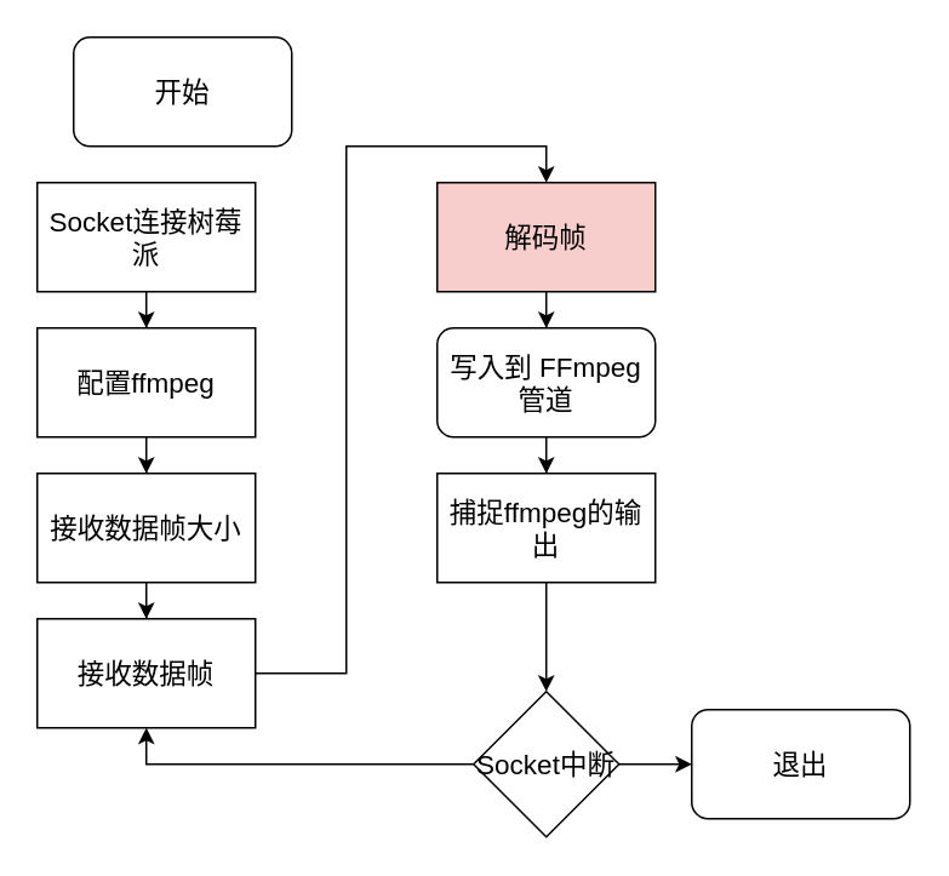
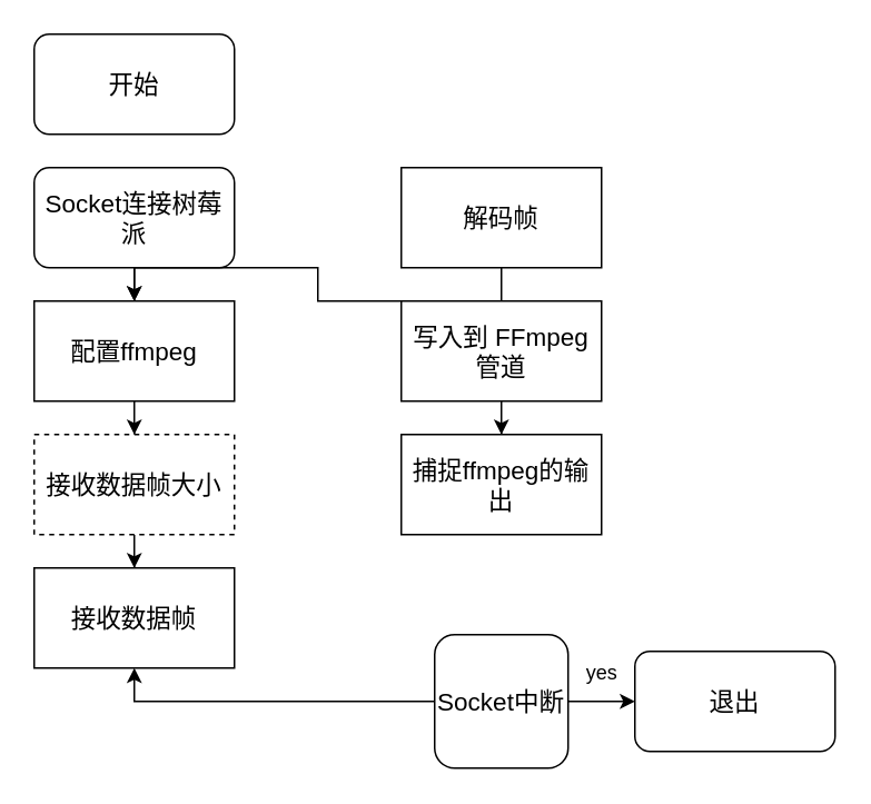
- <mxCell id="2" value="开始" style="rounded=1;whiteSpace=wrap;html=1;fontSize=15;" vertex="1" parent="1"><mxGeometry x="40" y="20" width="120" height="60" as="geometry" /></mxCell>
+ <mxCell id="2" value="开始" style="rounded=1;whiteSpace=wrap;html=1;fontSize=15;" vertex="1" parent="1"><mxGeometry x="20" y="20" width="120" height="60" as="geometry" /></mxCell>
- <mxCell id="4" value="Socket连接树莓派" style="rounded=0;whiteSpace=wrap;html=1;fontSize=15;" vertex="1" parent="1"><mxGeometry x="20" y="100" width="120" height="60" as="geometry" /></mxCell>
+ <mxCell id="4" value="Socket连接树莓派" style="whiteSpace=wrap;html=1;fontSize=15;rounded=1;" vertex="1" parent="1"><mxGeometry x="20" y="100" width="120" height="60" as="geometry" /></mxCell>
- <mxCell id="12" value="解码帧" style="rounded=0;whiteSpace=wrap;html=1;fontSize=15;fillColor=#f8cecc;" vertex="1" parent="1"><mxGeometry x="240" y="100" width="120" height="60" as="geometry" /></mxCell>
+ <mxCell id="12" value="解码帧" style="rounded=0;whiteSpace=wrap;html=1;fontSize=15;" vertex="1" parent="1"><mxGeometry x="240" y="100" width="120" height="60" as="geometry" /></mxCell>
- <mxCell id="11" style="edgeStyle=orthogonalEdgeStyle;rounded=0;orthogonalLoop=1;jettySize=auto;html=1;exitX=0.5;exitY=1;exitDx=0;exitDy=0;fontSize=15;" edge="1" parent="1" source="12" target="14"><mxGeometry relative="1" as="geometry"><mxPoint x="320" y="260" as="targetPoint" /></mxGeometry></mxCell>
+ <mxCell id="11" style="edgeStyle=orthogonalEdgeStyle;rounded=0;orthogonalLoop=1;jettySize=auto;html=1;exitX=0.5;exitY=1;exitDx=0;exitDy=0;fontSize=15;" edge="1" parent="1" source="12" target="6"><mxGeometry relative="1" as="geometry"><mxPoint x="320" y="260" as="targetPoint" /></mxGeometry></mxCell>
- <mxCell id="14" value="写入到 FFmpeg 管道" style="whiteSpace=wrap;html=1;fontSize=15;rounded=1;" vertex="1" parent="1"><mxGeometry x="240" y="180" width="120" height="60" as="geometry" /></mxCell>
+ <mxCell id="14" value="写入到 FFmpeg 管道" style="rounded=0;whiteSpace=wrap;html=1;fontSize=15;" vertex="1" parent="1"><mxGeometry x="240" y="180" width="120" height="60" as="geometry" /></mxCell>
- <mxCell id="8" value="接收数据帧大小" style="rounded=0;whiteSpace=wrap;html=1;fontSize=15;" vertex="1" parent="1"><mxGeometry x="20" y="260" width="120" height="60" as="geometry" /></mxCell>
+ <mxCell id="8" value="接收数据帧大小" style="rounded=0;whiteSpace=wrap;html=1;fontSize=15;dashed=1;" vertex="1" parent="1"><mxGeometry x="20" y="260" width="120" height="60" as="geometry" /></mxCell>
- <mxCell id="9" style="edgeStyle=orthogonalEdgeStyle;rounded=0;orthogonalLoop=1;jettySize=auto;html=1;exitX=1;exitY=0.5;exitDx=0;exitDy=0;entryX=0.5;entryY=0;entryDx=0;entryDy=0;fontSize=15;" edge="1" parent="1" source="10" target="12"><mxGeometry relative="1" as="geometry"><mxPoint x="210" y="100" as="targetPoint" /></mxGeometry></mxCell>
- <mxCell id="15" style="edgeStyle=orthogonalEdgeStyle;rounded=0;orthogonalLoop=1;jettySize=auto;html=1;exitX=0.5;exitY=1;exitDx=0;exitDy=0;entryX=0.5;entryY=0;entryDx=0;entryDy=0;fontSize=15;" edge="1" parent="1" source="16" target="19"><mxGeometry relative="1" as="geometry" /></mxCell>
+ <mxCell id="21" value="yes" style="text;html=1;align=center;verticalAlign=middle;resizable=0;points=[];autosize=1;strokeColor=none;fillColor=none;" vertex="1" parent="1"><mxGeometry x="340" y="388" width="40" height="30" as="geometry" /></mxCell>
- <mxCell id="19" value="Socket中断" style="rhombus;whiteSpace=wrap;html=1;fontSize=15;" vertex="1" parent="1"><mxGeometry x="260" y="380" width="80" height="80" as="geometry" /></mxCell>
+ <mxCell id="19" value="Socket中断" style="whiteSpace=wrap;html=1;fontSize=15;rounded=1;" vertex="1" parent="1"><mxGeometry x="260" y="380" width="80" height="80" as="geometry" /></mxCell>
